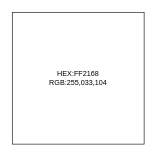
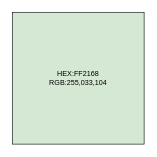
- <mxCell id="2" value="HEX:FF2168&lt;div&gt;RGB:255,033,104&lt;/div&gt;" style="whiteSpace=wrap;html=1;aspect=fixed;" vertex="1" parent="1"><mxGeometry x="20" y="20" width="220" height="220" as="geometry" /></mxCell>
+ <mxCell id="2" value="HEX:FF2168&lt;div&gt;RGB:255,033,104&lt;/div&gt;" style="whiteSpace=wrap;html=1;aspect=fixed;fillColor=#d5e8d4;" vertex="1" parent="1"><mxGeometry x="20" y="20" width="220" height="220" as="geometry" /></mxCell>
